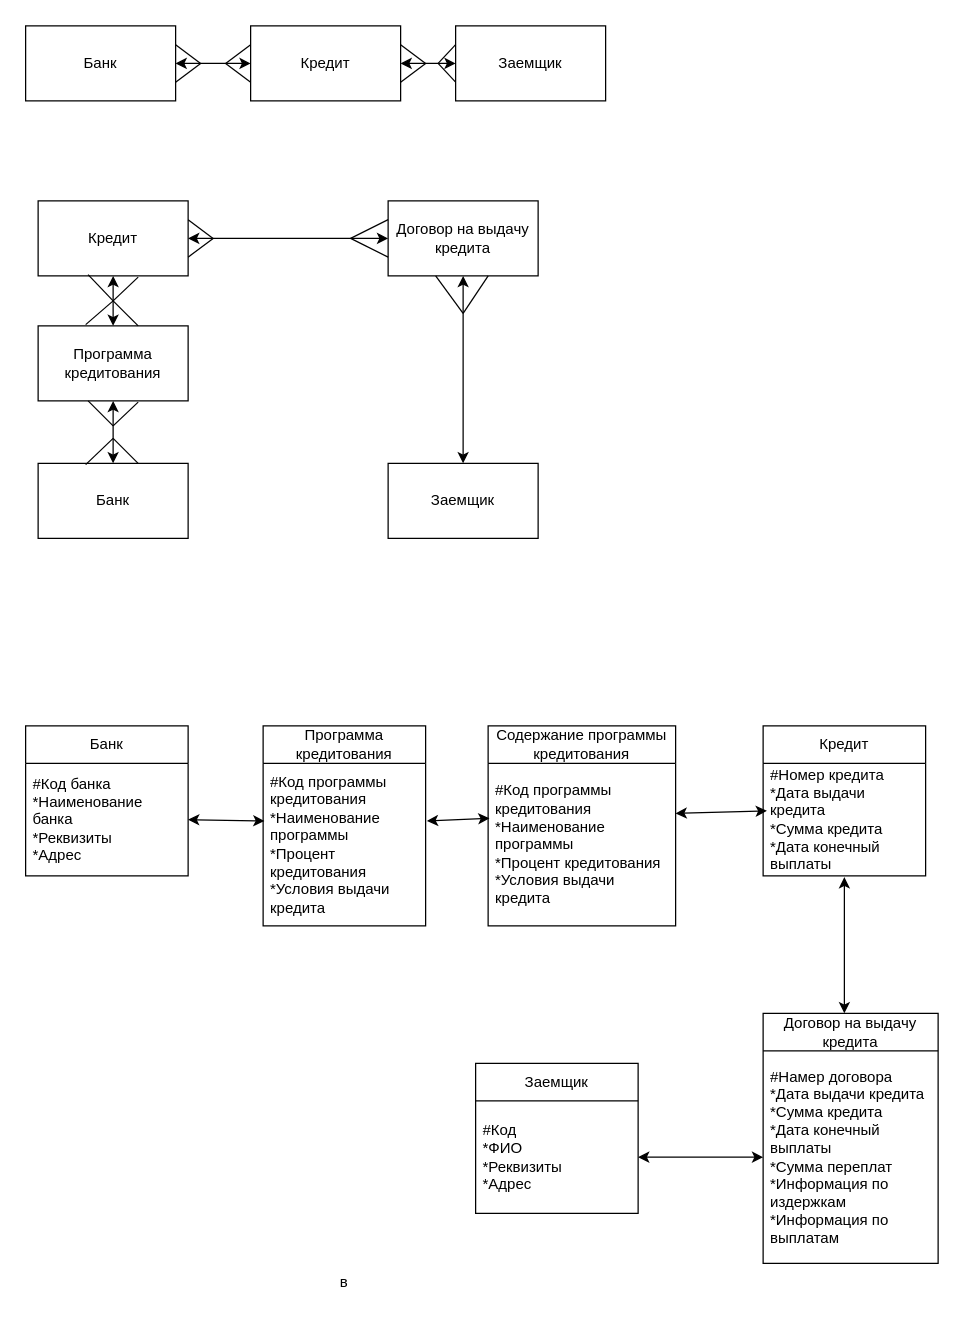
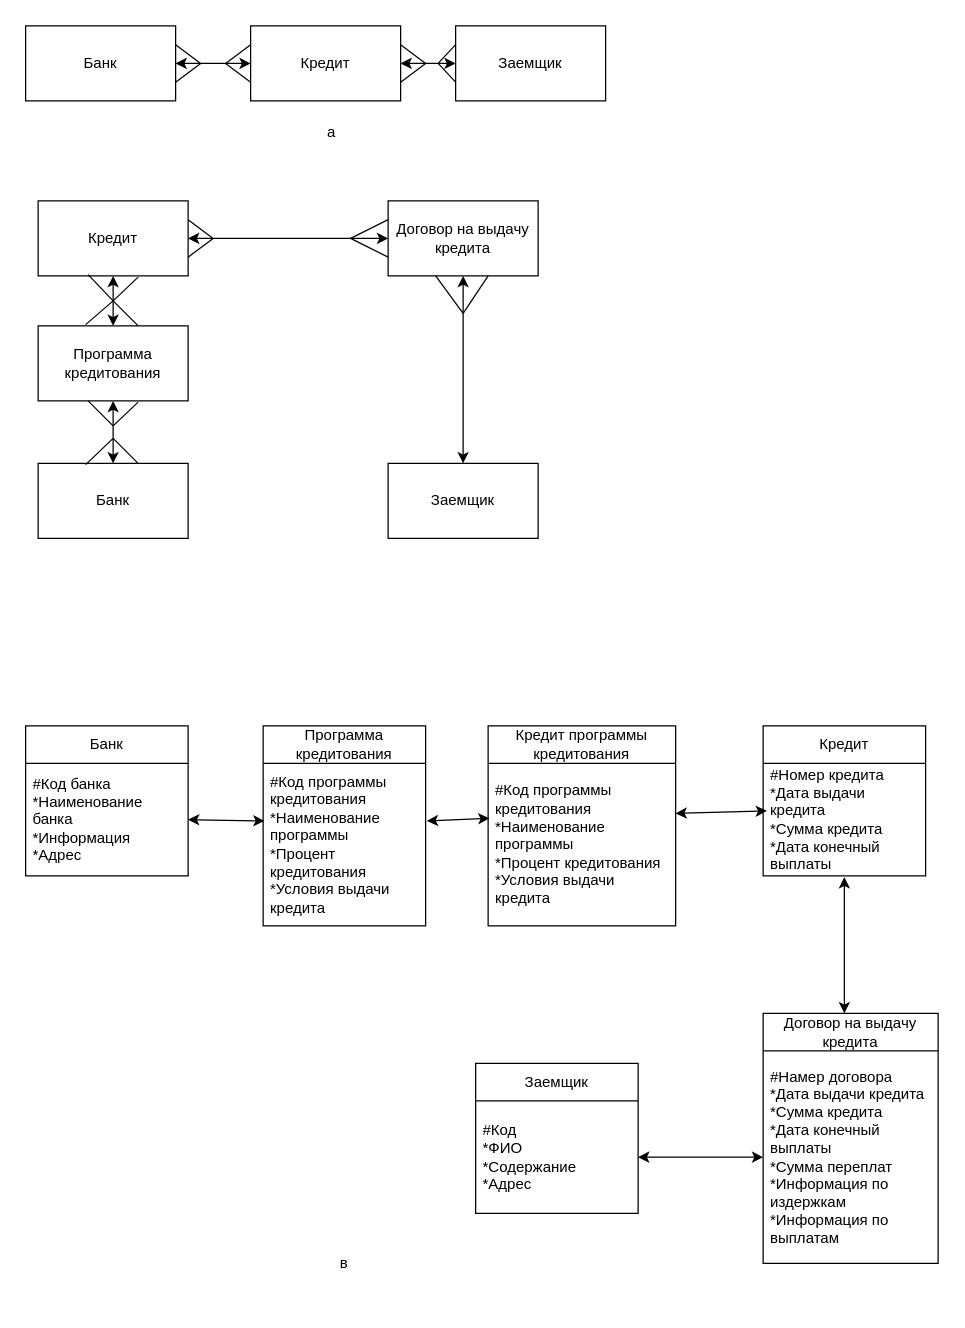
+ <mxCell id="7" value="а" style="text;html=1;strokeColor=none;fillColor=none;align=center;verticalAlign=middle;whiteSpace=wrap;rounded=0;" vertex="1" parent="1"><mxGeometry x="220" y="90" width="90" height="30" as="geometry" /></mxCell>
- <mxCell id="25" value="Содержание программы кредитования" style="swimlane;fontStyle=0;childLayout=stackLayout;horizontal=1;startSize=30;horizontalStack=0;resizeParent=1;resizeParentMax=0;resizeLast=0;collapsible=1;marginBottom=0;whiteSpace=wrap;html=1;" vertex="1" parent="1"><mxGeometry x="390" y="580" width="150" height="160" as="geometry" /></mxCell>
+ <mxCell id="25" value="Кредит программы кредитования" style="swimlane;fontStyle=0;childLayout=stackLayout;horizontal=1;startSize=30;horizontalStack=0;resizeParent=1;resizeParentMax=0;resizeLast=0;collapsible=1;marginBottom=0;whiteSpace=wrap;html=1;" vertex="1" parent="1"><mxGeometry x="390" y="580" width="150" height="160" as="geometry" /></mxCell>
- <mxCell id="19" value="#Код банка&lt;br&gt;*Наименование банка&lt;br&gt;*Реквизиты&lt;br&gt;*Адрес" style="text;strokeColor=none;fillColor=none;align=left;verticalAlign=middle;spacingLeft=4;spacingRight=4;overflow=hidden;points=[[0,0.5],[1,0.5]];portConstraint=eastwest;rotatable=0;whiteSpace=wrap;html=1;" vertex="1" parent="18"><mxGeometry y="30" width="130" height="90" as="geometry" /></mxCell>
+ <mxCell id="19" value="#Код банка&lt;br&gt;*Наименование банка&lt;br&gt;*Информация&lt;br&gt;*Адрес" style="text;strokeColor=none;fillColor=none;align=left;verticalAlign=middle;spacingLeft=4;spacingRight=4;overflow=hidden;points=[[0,0.5],[1,0.5]];portConstraint=eastwest;rotatable=0;whiteSpace=wrap;html=1;" vertex="1" parent="18"><mxGeometry y="30" width="130" height="90" as="geometry" /></mxCell>
- <mxCell id="21" value="#Код&lt;br&gt;*ФИО&lt;br&gt;*Реквизиты&lt;br&gt;*Адрес" style="text;strokeColor=none;fillColor=none;align=left;verticalAlign=middle;spacingLeft=4;spacingRight=4;overflow=hidden;points=[[0,0.5],[1,0.5]];portConstraint=eastwest;rotatable=0;whiteSpace=wrap;html=1;" vertex="1" parent="20"><mxGeometry y="30" width="130" height="90" as="geometry" /></mxCell>
+ <mxCell id="21" value="#Код&lt;br&gt;*ФИО&lt;br&gt;*Содержание&lt;br&gt;*Адрес" style="text;strokeColor=none;fillColor=none;align=left;verticalAlign=middle;spacingLeft=4;spacingRight=4;overflow=hidden;points=[[0,0.5],[1,0.5]];portConstraint=eastwest;rotatable=0;whiteSpace=wrap;html=1;" vertex="1" parent="20"><mxGeometry y="30" width="130" height="90" as="geometry" /></mxCell>
- <mxCell id="17" value="в" style="text;html=1;strokeColor=none;fillColor=none;align=center;verticalAlign=middle;whiteSpace=wrap;rounded=0;" vertex="1" parent="1"><mxGeometry x="230" y="1010" width="90" height="30" as="geometry" /></mxCell>
+ <mxCell id="17" value="в" style="text;html=1;strokeColor=none;fillColor=none;align=center;verticalAlign=middle;whiteSpace=wrap;rounded=0;" vertex="1" parent="1"><mxGeometry x="230" y="995" width="90" height="30" as="geometry" /></mxCell>
